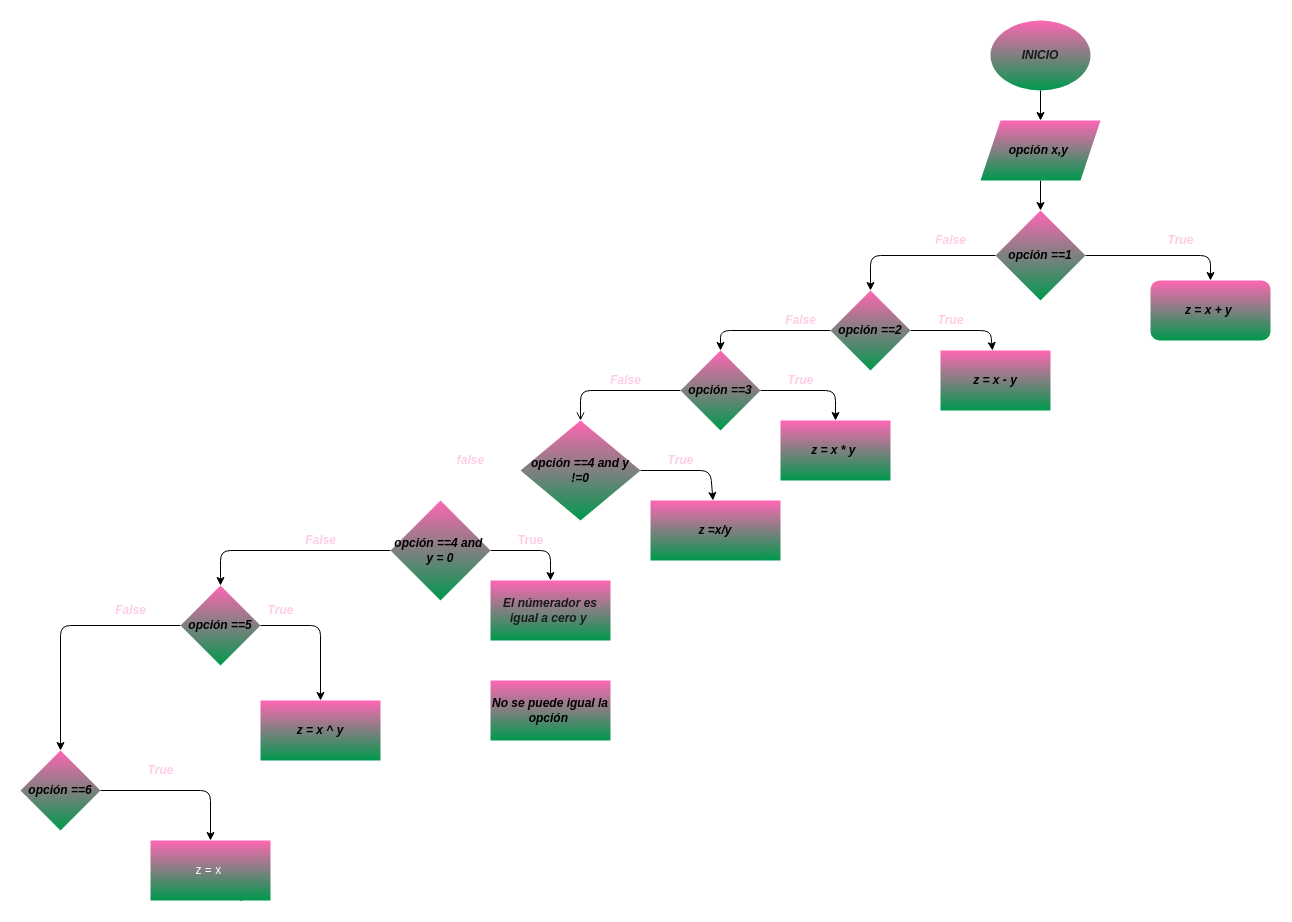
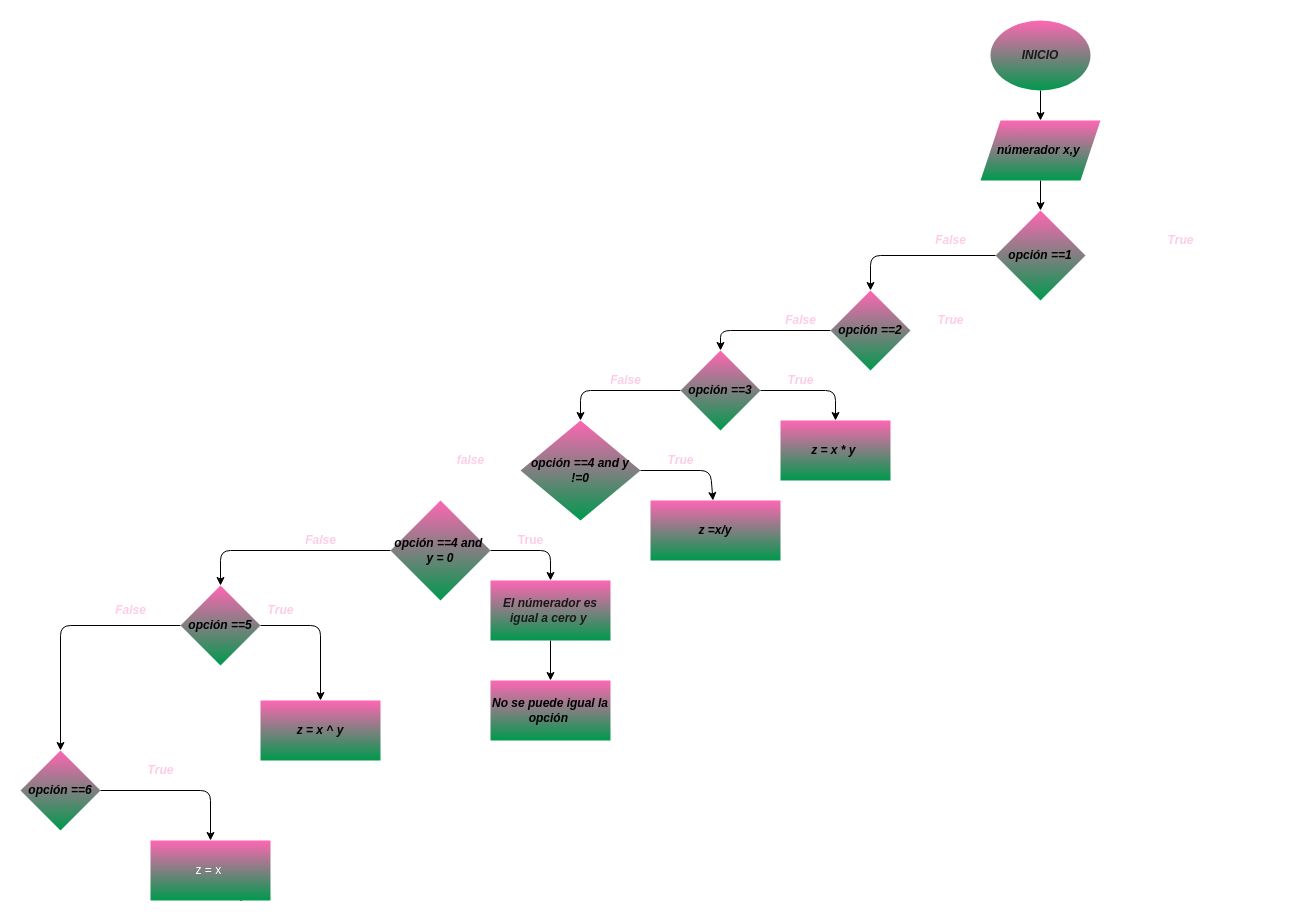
- <mxCell id="5" value="&lt;font color=&quot;#000000&quot;&gt;&lt;b&gt;&lt;i&gt;opción x,y&amp;nbsp;&lt;/i&gt;&lt;/b&gt;&lt;/font&gt;" style="shape=parallelogram;perimeter=parallelogramPerimeter;whiteSpace=wrap;html=1;fixedSize=1;fillColor=#FF66B3;strokeColor=none;fontColor=#ffffff;gradientColor=#00994D;" vertex="1" parent="1"><mxGeometry x="980" y="120" width="120" height="60" as="geometry" /></mxCell>
+ <mxCell id="5" value="&lt;font color=&quot;#000000&quot;&gt;&lt;b&gt;&lt;i&gt;númerador x,y&amp;nbsp;&lt;/i&gt;&lt;/b&gt;&lt;/font&gt;" style="shape=parallelogram;perimeter=parallelogramPerimeter;whiteSpace=wrap;html=1;fixedSize=1;fillColor=#FF66B3;strokeColor=none;fontColor=#ffffff;gradientColor=#00994D;" vertex="1" parent="1"><mxGeometry x="980" y="120" width="120" height="60" as="geometry" /></mxCell>
- <mxCell id="6" value="" style="edgeStyle=none;html=1;fontColor=#000000;" edge="1" parent="1" source="8" target="9"><mxGeometry relative="1" as="geometry"><Array as="points"><mxPoint x="1210" y="255" /></Array></mxGeometry></mxCell>
- <mxCell id="9" value="&lt;b&gt;&lt;i&gt;&lt;font color=&quot;#000000&quot;&gt;z = x + y&amp;nbsp;&lt;/font&gt;&lt;/i&gt;&lt;/b&gt;" style="rounded=1;whiteSpace=wrap;html=1;fillColor=#FF66B3;strokeColor=none;fontColor=#ffffff;gradientColor=#00994D;" vertex="1" parent="1"><mxGeometry x="1150" y="280" width="120" height="60" as="geometry" /></mxCell>
- <mxCell id="10" value="" style="edgeStyle=none;html=1;fontColor=#000000;" edge="1" parent="1" source="12" target="13"><mxGeometry relative="1" as="geometry"><Array as="points"><mxPoint x="990" y="330" /></Array></mxGeometry></mxCell>
- <mxCell id="13" value="&lt;b&gt;&lt;i&gt;&lt;font color=&quot;#000000&quot;&gt;z = x - y&lt;/font&gt;&lt;/i&gt;&lt;/b&gt;" style="whiteSpace=wrap;html=1;fillColor=#FF66B3;strokeColor=none;fontColor=#ffffff;gradientColor=#00994D;" vertex="1" parent="1"><mxGeometry x="940" y="350" width="110" height="60" as="geometry" /></mxCell>
- <mxCell id="15" value="" style="edgeStyle=none;html=1;fontColor=#1A1A1A;endArrow=open;" edge="1" parent="1" source="16" target="19"><mxGeometry relative="1" as="geometry"><Array as="points"><mxPoint x="580" y="390" /></Array></mxGeometry></mxCell>
+ <mxCell id="15" value="" style="edgeStyle=none;html=1;fontColor=#1A1A1A;" edge="1" parent="1" source="16" target="19"><mxGeometry relative="1" as="geometry"><Array as="points"><mxPoint x="580" y="390" /></Array></mxGeometry></mxCell>
+ <mxCell id="24" value="" style="edgeStyle=none;html=1;fontColor=#1A1A1A;" edge="1" parent="1" source="25" target="26"><mxGeometry relative="1" as="geometry" /></mxCell>
